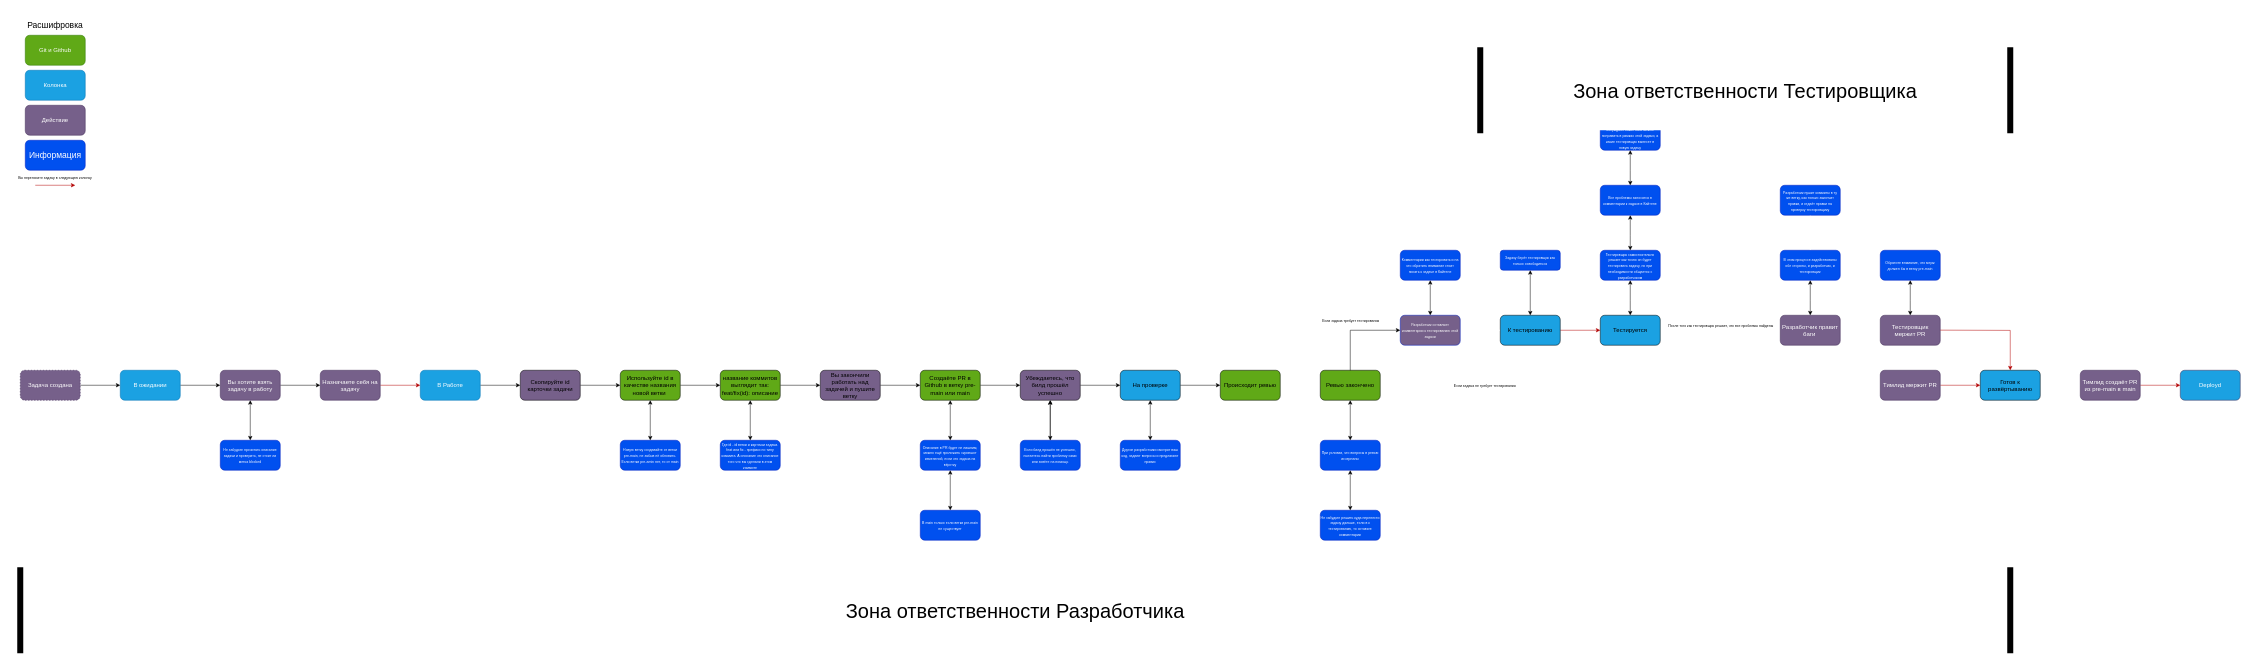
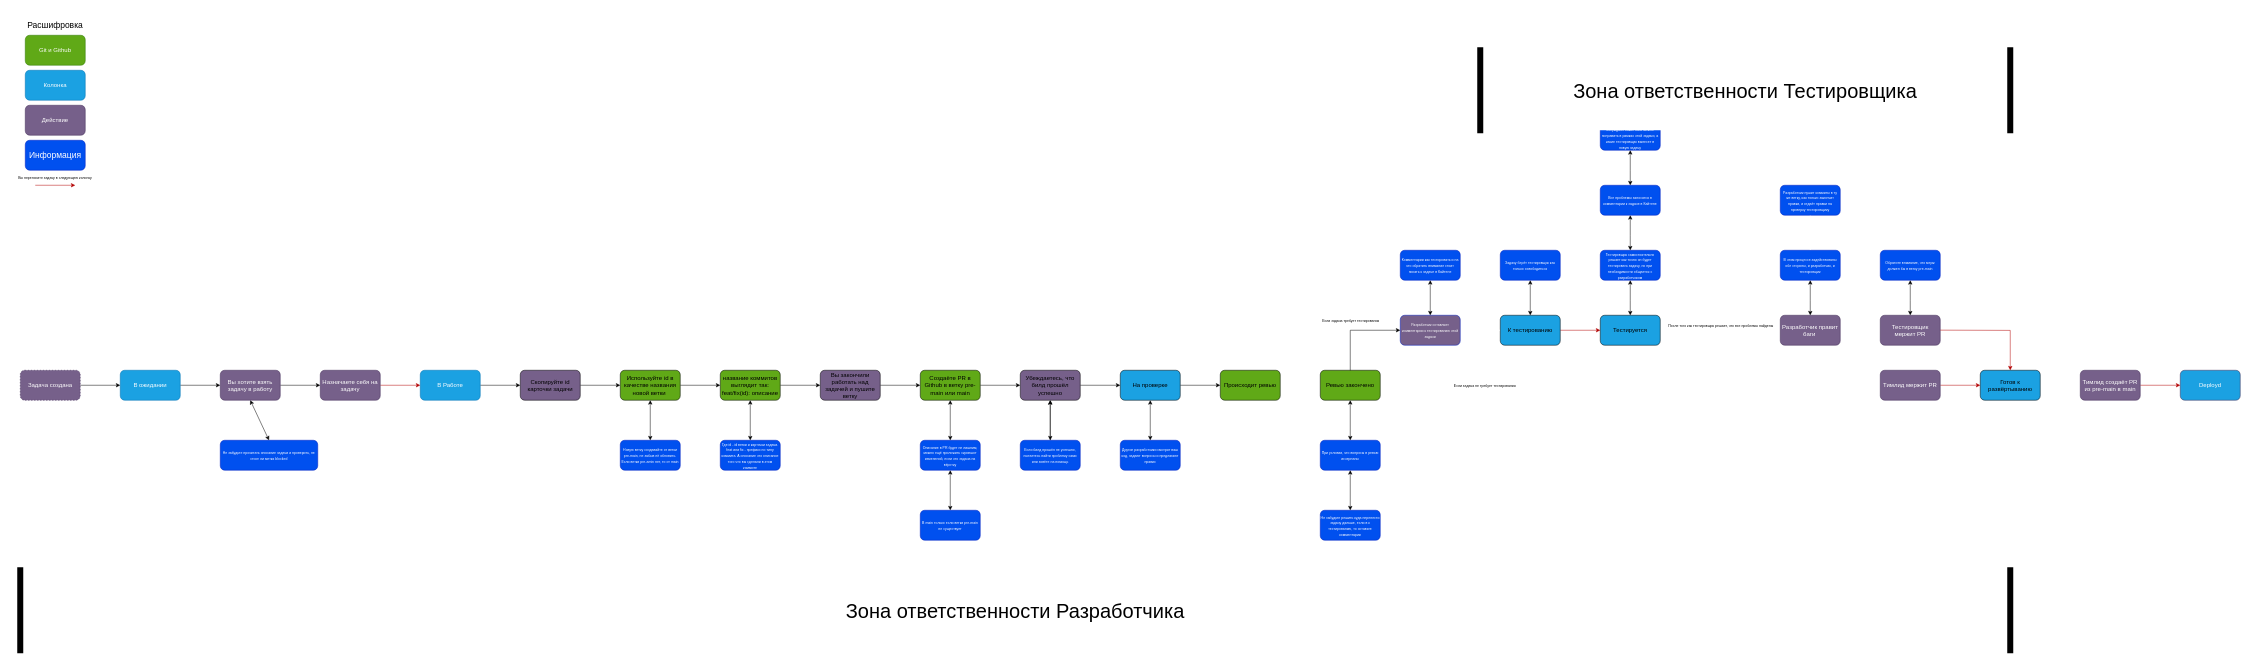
- <mxCell id="54" value="&lt;p style=&quot;line-height: 50%;&quot;&gt;&lt;span style=&quot;font-size: 7px;&quot;&gt;Задачу берёт тестировщик как только освободиться&lt;/span&gt;&lt;/p&gt;" style="rounded=1;whiteSpace=wrap;html=1;fontSize=17;fillColor=#0050ef;strokeColor=#001DBC;fontColor=#ffffff;" vertex="1" parent="1"><mxGeometry x="3000" y="500" width="120" height="40" as="geometry" /></mxCell>
+ <mxCell id="54" value="&lt;p style=&quot;line-height: 50%;&quot;&gt;&lt;span style=&quot;font-size: 7px;&quot;&gt;Задачу берёт тестировщик как только освободиться&lt;/span&gt;&lt;/p&gt;" style="rounded=1;whiteSpace=wrap;html=1;fontSize=17;fillColor=#0050ef;strokeColor=#001DBC;fontColor=#ffffff;" vertex="1" parent="1"><mxGeometry x="3000" y="500" width="120" height="60" as="geometry" /></mxCell>
- <mxCell id="15" value="&lt;p style=&quot;line-height: 50%;&quot;&gt;&lt;font style=&quot;font-size: 7px;&quot;&gt;Не забудьте прочитать описание задачи и проверить, не стоит ли метка blocked&lt;/font&gt;&lt;/p&gt;" style="rounded=1;whiteSpace=wrap;html=1;fontSize=17;fillColor=#0050ef;strokeColor=#001DBC;fontColor=#ffffff;" vertex="1" parent="1"><mxGeometry x="440" y="880" width="120" height="60" as="geometry" /></mxCell>
+ <mxCell id="15" value="&lt;p style=&quot;line-height: 50%;&quot;&gt;&lt;font style=&quot;font-size: 7px;&quot;&gt;Не забудьте прочитать описание задачи и проверить, не стоит ли метка blocked&lt;/font&gt;&lt;/p&gt;" style="rounded=1;whiteSpace=wrap;html=1;fontSize=17;fillColor=#0050ef;strokeColor=#001DBC;fontColor=#ffffff;" vertex="1" parent="1"><mxGeometry x="440" y="880" width="195" height="60" as="geometry" /></mxCell>
